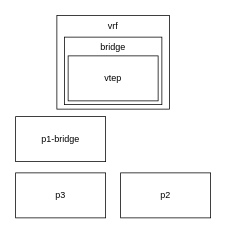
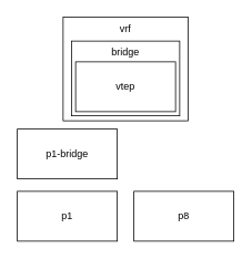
- <mxCell id="5" value="p3" style="rounded=0;whiteSpace=wrap;html=1;" vertex="1" parent="1"><mxGeometry x="20" y="230" width="120" height="60" as="geometry" /></mxCell>
+ <mxCell id="5" value="p1" style="rounded=0;whiteSpace=wrap;html=1;" vertex="1" parent="1"><mxGeometry x="20" y="230" width="120" height="60" as="geometry" /></mxCell>
- <mxCell id="6" value="p2" style="rounded=0;whiteSpace=wrap;html=1;" vertex="1" parent="1"><mxGeometry x="160" y="230" width="120" height="60" as="geometry" /></mxCell>
+ <mxCell id="6" value="p8" style="rounded=0;whiteSpace=wrap;html=1;" vertex="1" parent="1"><mxGeometry x="160" y="230" width="120" height="60" as="geometry" /></mxCell>
